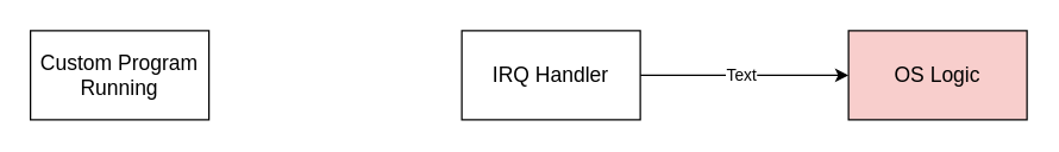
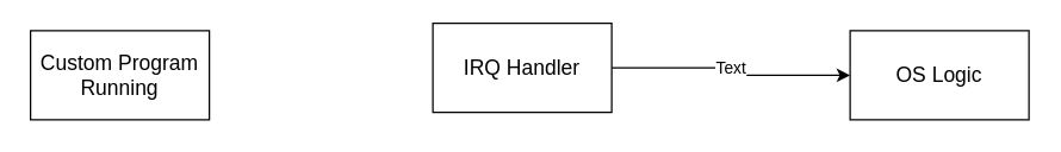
- <mxCell id="5" value="&lt;font style=&quot;font-size: 14px;&quot;&gt;IRQ Handler&lt;/font&gt;" style="rounded=0;whiteSpace=wrap;html=1;" vertex="1" parent="1"><mxGeometry x="310" y="20" width="120" height="60" as="geometry" /></mxCell>
+ <mxCell id="5" value="&lt;font style=&quot;font-size: 14px;&quot;&gt;IRQ Handler&lt;/font&gt;" style="rounded=0;whiteSpace=wrap;html=1;" vertex="1" parent="1"><mxGeometry x="290" y="15" width="120" height="60" as="geometry" /></mxCell>
- <mxCell id="6" value="&lt;font style=&quot;font-size: 14px;&quot;&gt;OS Logic&lt;/font&gt;" style="rounded=0;whiteSpace=wrap;html=1;fillColor=#f8cecc;" vertex="1" parent="1"><mxGeometry x="570" y="20" width="120" height="60" as="geometry" /></mxCell>
+ <mxCell id="6" value="&lt;font style=&quot;font-size: 14px;&quot;&gt;OS Logic&lt;/font&gt;" style="rounded=0;whiteSpace=wrap;html=1;" vertex="1" parent="1"><mxGeometry x="570" y="20" width="120" height="60" as="geometry" /></mxCell>
